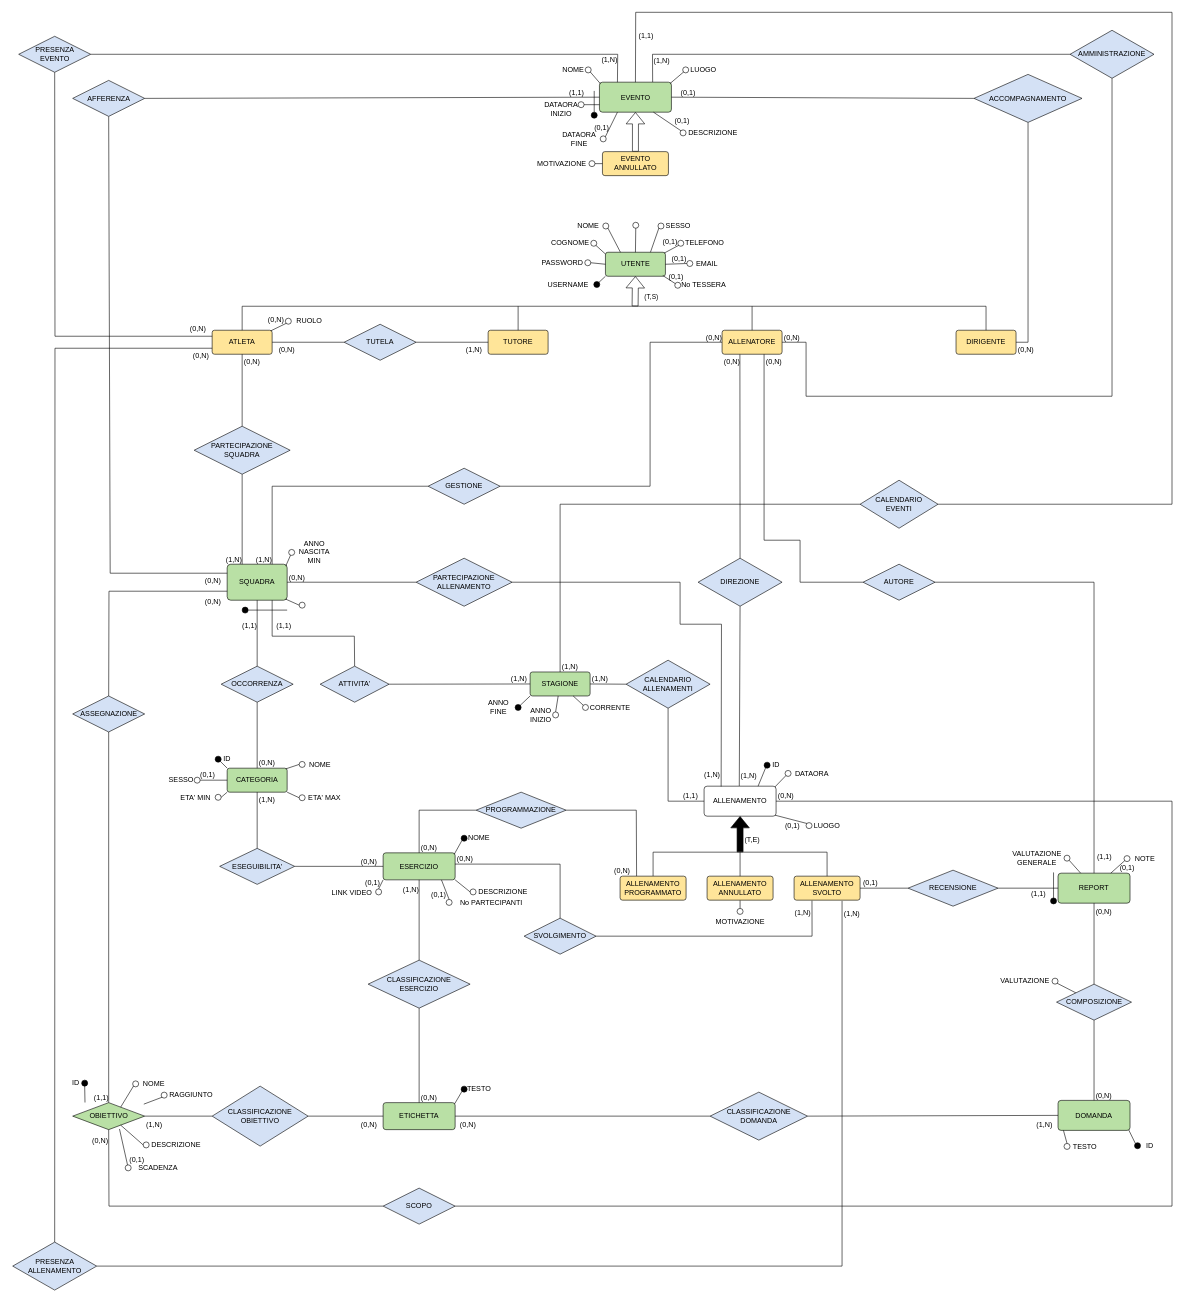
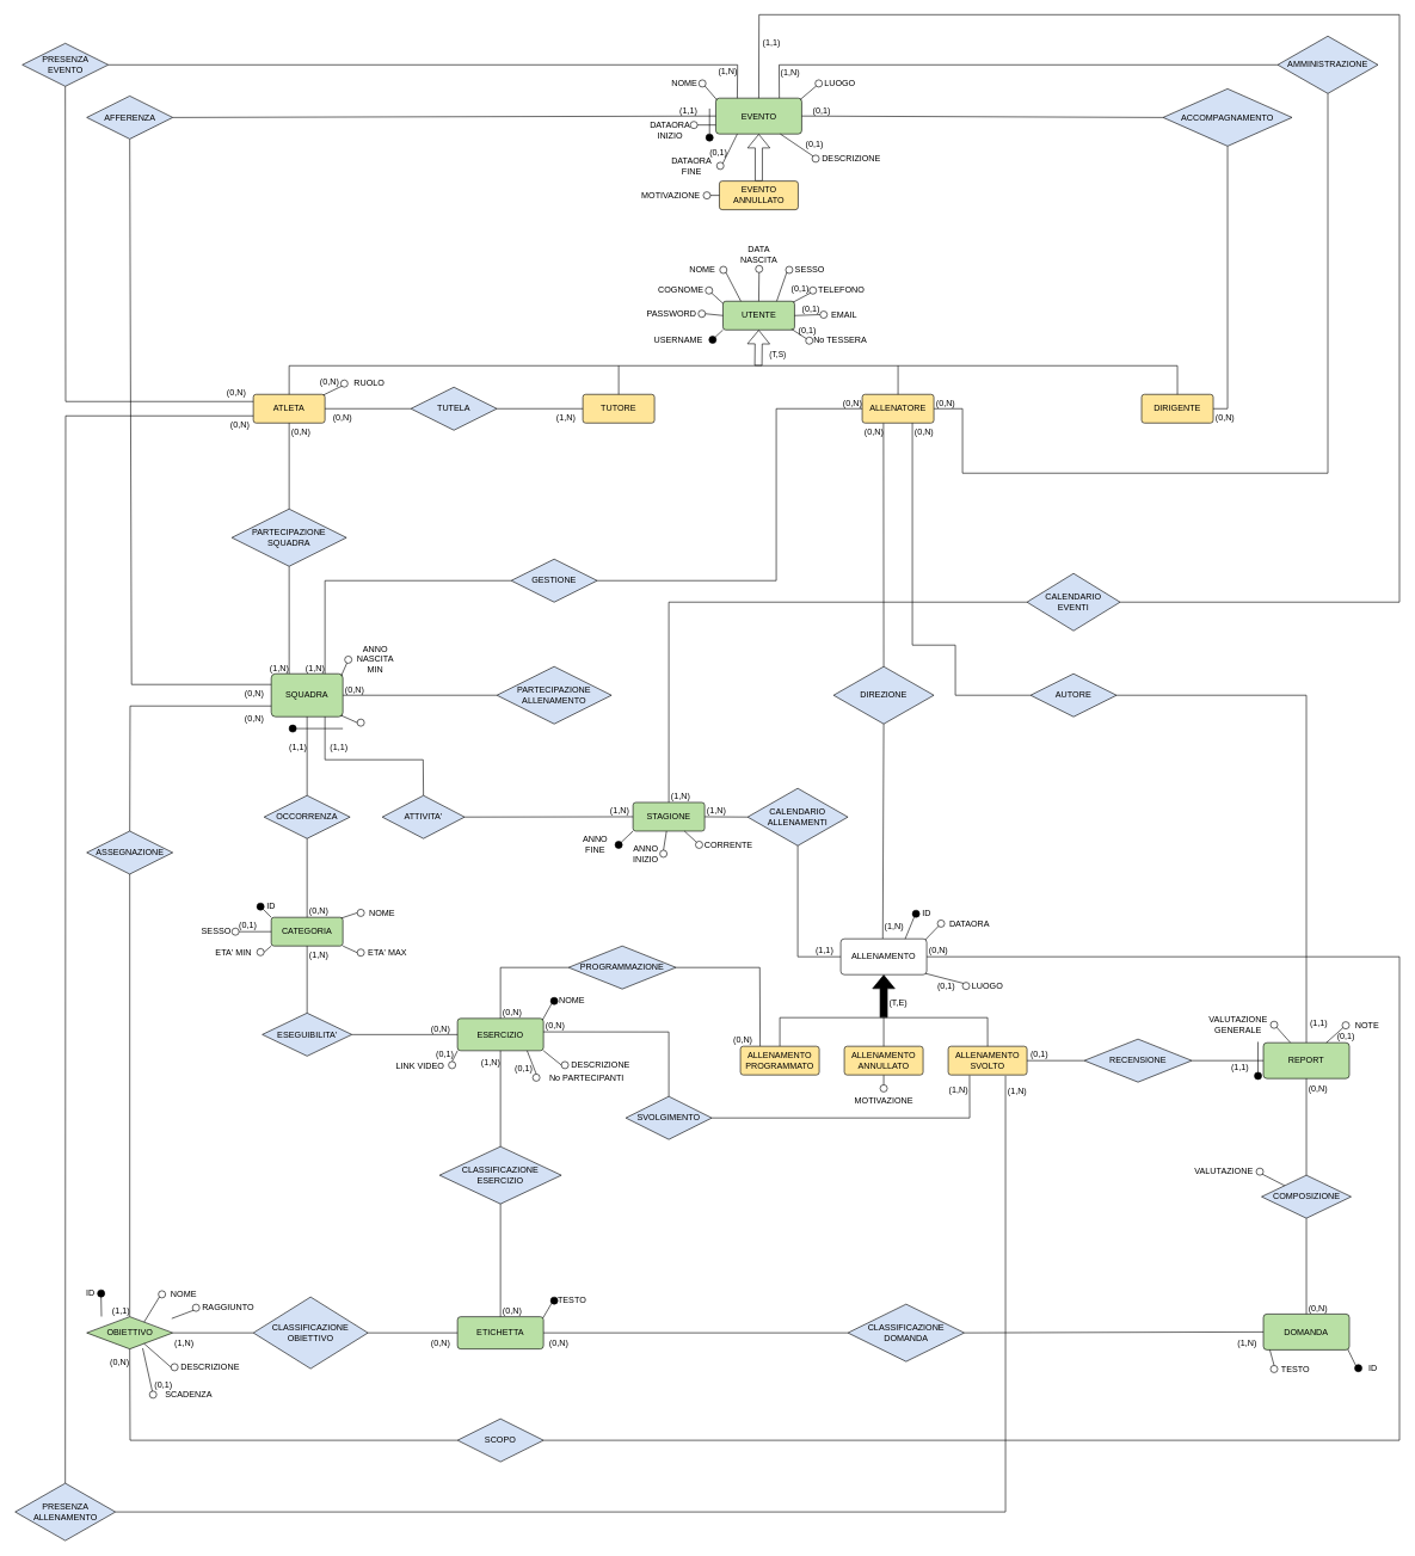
+ <mxCell id="213" value="DATA NASCITA" style="text;html=1;strokeColor=none;fillColor=none;align=center;verticalAlign=middle;whiteSpace=wrap;rounded=0;" vertex="1" parent="1"><mxGeometry x="1029.17" y="340" width="59.96" height="30" as="geometry" /></mxCell>
- <mxCell id="44" value="" style="endArrow=none;html=1;rounded=0;exitX=1;exitY=0.5;exitDx=0;exitDy=0;entryX=0.237;entryY=0.012;entryDx=0;entryDy=0;entryPerimeter=0;" edge="1" parent="1" source="305" target="37"><mxGeometry relative="1" as="geometry"><mxPoint x="738.01" y="1270" as="sourcePoint" /><mxPoint x="922.54" y="1248.9" as="targetPoint" /><Array as="points"><mxPoint x="1133" y="970" /><mxPoint x="1133" y="1040" /><mxPoint x="1202" y="1040" /></Array></mxGeometry></mxCell>
- <mxCell id="45" value="(1,N)" style="resizable=0;html=1;align=right;verticalAlign=bottom;fillColor=#D4E1F5;" connectable="0" vertex="1" parent="44"><mxGeometry x="1" relative="1" as="geometry"><mxPoint x="-1" y="-11" as="offset" /></mxGeometry></mxCell>
